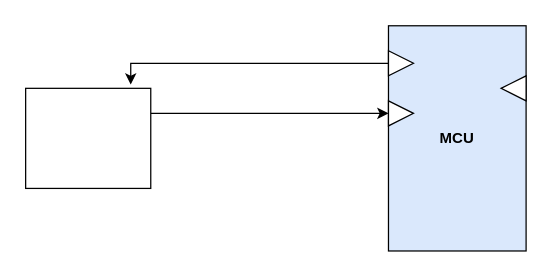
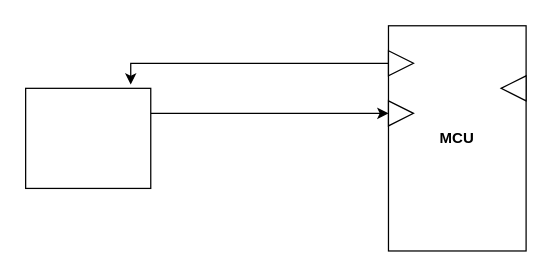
- <mxCell id="4" value="MCU" style="rounded=0;whiteSpace=wrap;html=1;fontStyle=1;verticalAlign=middle;fillColor=#dae8fc;" vertex="1" parent="1"><mxGeometry x="310" y="20" width="110" height="180" as="geometry" /></mxCell>
+ <mxCell id="4" value="MCU" style="rounded=0;whiteSpace=wrap;html=1;fontStyle=1;verticalAlign=middle;" vertex="1" parent="1"><mxGeometry x="310" y="20" width="110" height="180" as="geometry" /></mxCell>
